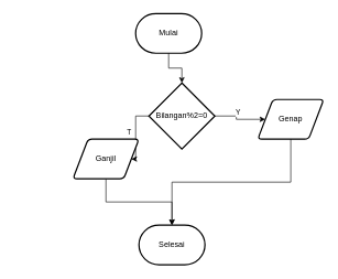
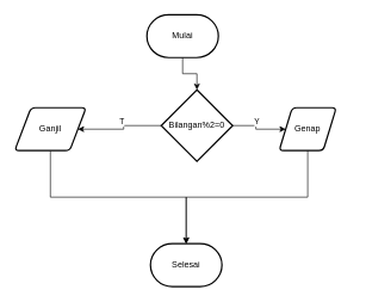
- <mxCell id="6" value="Genap" style="shape=parallelogram;html=1;strokeWidth=2;perimeter=parallelogramPerimeter;whiteSpace=wrap;rounded=1;arcSize=12;size=0.23;" vertex="1" parent="1"><mxGeometry x="390" y="150" width="100" height="60" as="geometry" /></mxCell>
+ <mxCell id="6" value="Genap" style="shape=parallelogram;html=1;strokeWidth=2;perimeter=parallelogramPerimeter;whiteSpace=wrap;rounded=1;arcSize=12;size=0.23;" vertex="1" parent="1"><mxGeometry x="390" y="150" width="80" height="60" as="geometry" /></mxCell>
- <mxCell id="8" value="Ganjil" style="shape=parallelogram;html=1;strokeWidth=2;perimeter=parallelogramPerimeter;whiteSpace=wrap;rounded=1;arcSize=12;size=0.23;" vertex="1" parent="1"><mxGeometry x="110" y="210" width="100" height="60" as="geometry" /></mxCell>
+ <mxCell id="8" value="Ganjil" style="shape=parallelogram;html=1;strokeWidth=2;perimeter=parallelogramPerimeter;whiteSpace=wrap;rounded=1;arcSize=12;size=0.23;" vertex="1" parent="1"><mxGeometry x="20" y="150" width="100" height="60" as="geometry" /></mxCell>
